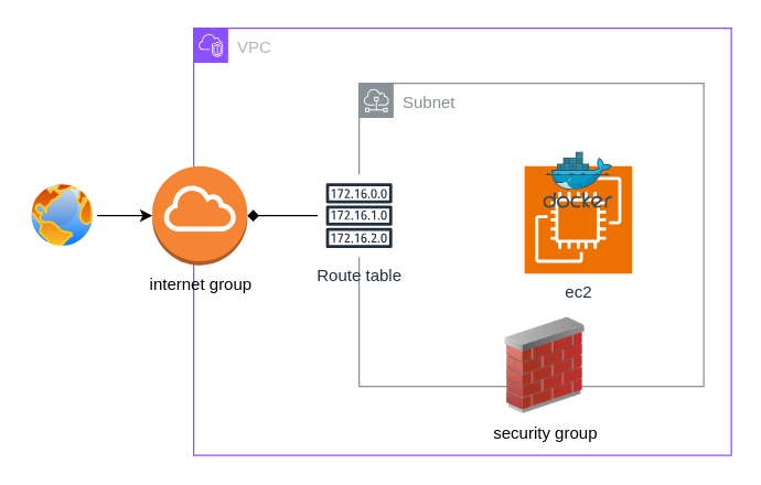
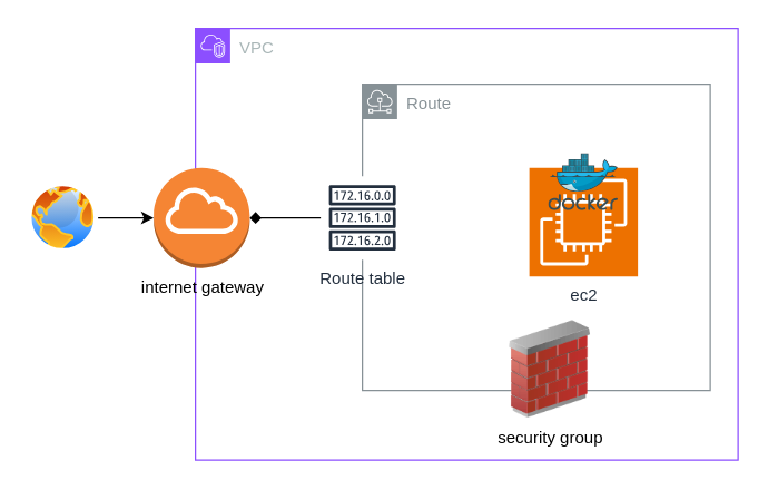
- <mxCell id="3" value="Subnet" style="sketch=0;outlineConnect=0;gradientColor=none;html=1;whiteSpace=wrap;fontSize=12;fontStyle=0;shape=mxgraph.aws4.group;grIcon=mxgraph.aws4.group_subnet;strokeColor=#879196;fillColor=none;verticalAlign=top;align=left;spacingLeft=30;fontColor=#879196;dashed=0;" vertex="1" parent="2"><mxGeometry x="120" y="40" width="250" height="220" as="geometry" /></mxCell>
+ <mxCell id="3" value="Route" style="sketch=0;outlineConnect=0;gradientColor=none;html=1;whiteSpace=wrap;fontSize=12;fontStyle=0;shape=mxgraph.aws4.group;grIcon=mxgraph.aws4.group_subnet;strokeColor=#879196;fillColor=none;verticalAlign=top;align=left;spacingLeft=30;fontColor=#879196;dashed=0;" vertex="1" parent="2"><mxGeometry x="120" y="40" width="250" height="220" as="geometry" /></mxCell>
- <mxCell id="6" value="internet group" style="outlineConnect=0;dashed=0;verticalLabelPosition=bottom;verticalAlign=top;align=center;html=1;shape=mxgraph.aws3.internet_gateway;fillColor=#F58534;gradientColor=none;" vertex="1" parent="2"><mxGeometry x="-30" y="100" width="69" height="72" as="geometry" /></mxCell>
+ <mxCell id="6" value="internet gateway" style="outlineConnect=0;dashed=0;verticalLabelPosition=bottom;verticalAlign=top;align=center;html=1;shape=mxgraph.aws3.internet_gateway;fillColor=#F58534;gradientColor=none;" vertex="1" parent="2"><mxGeometry x="-30" y="100" width="69" height="72" as="geometry" /></mxCell>
